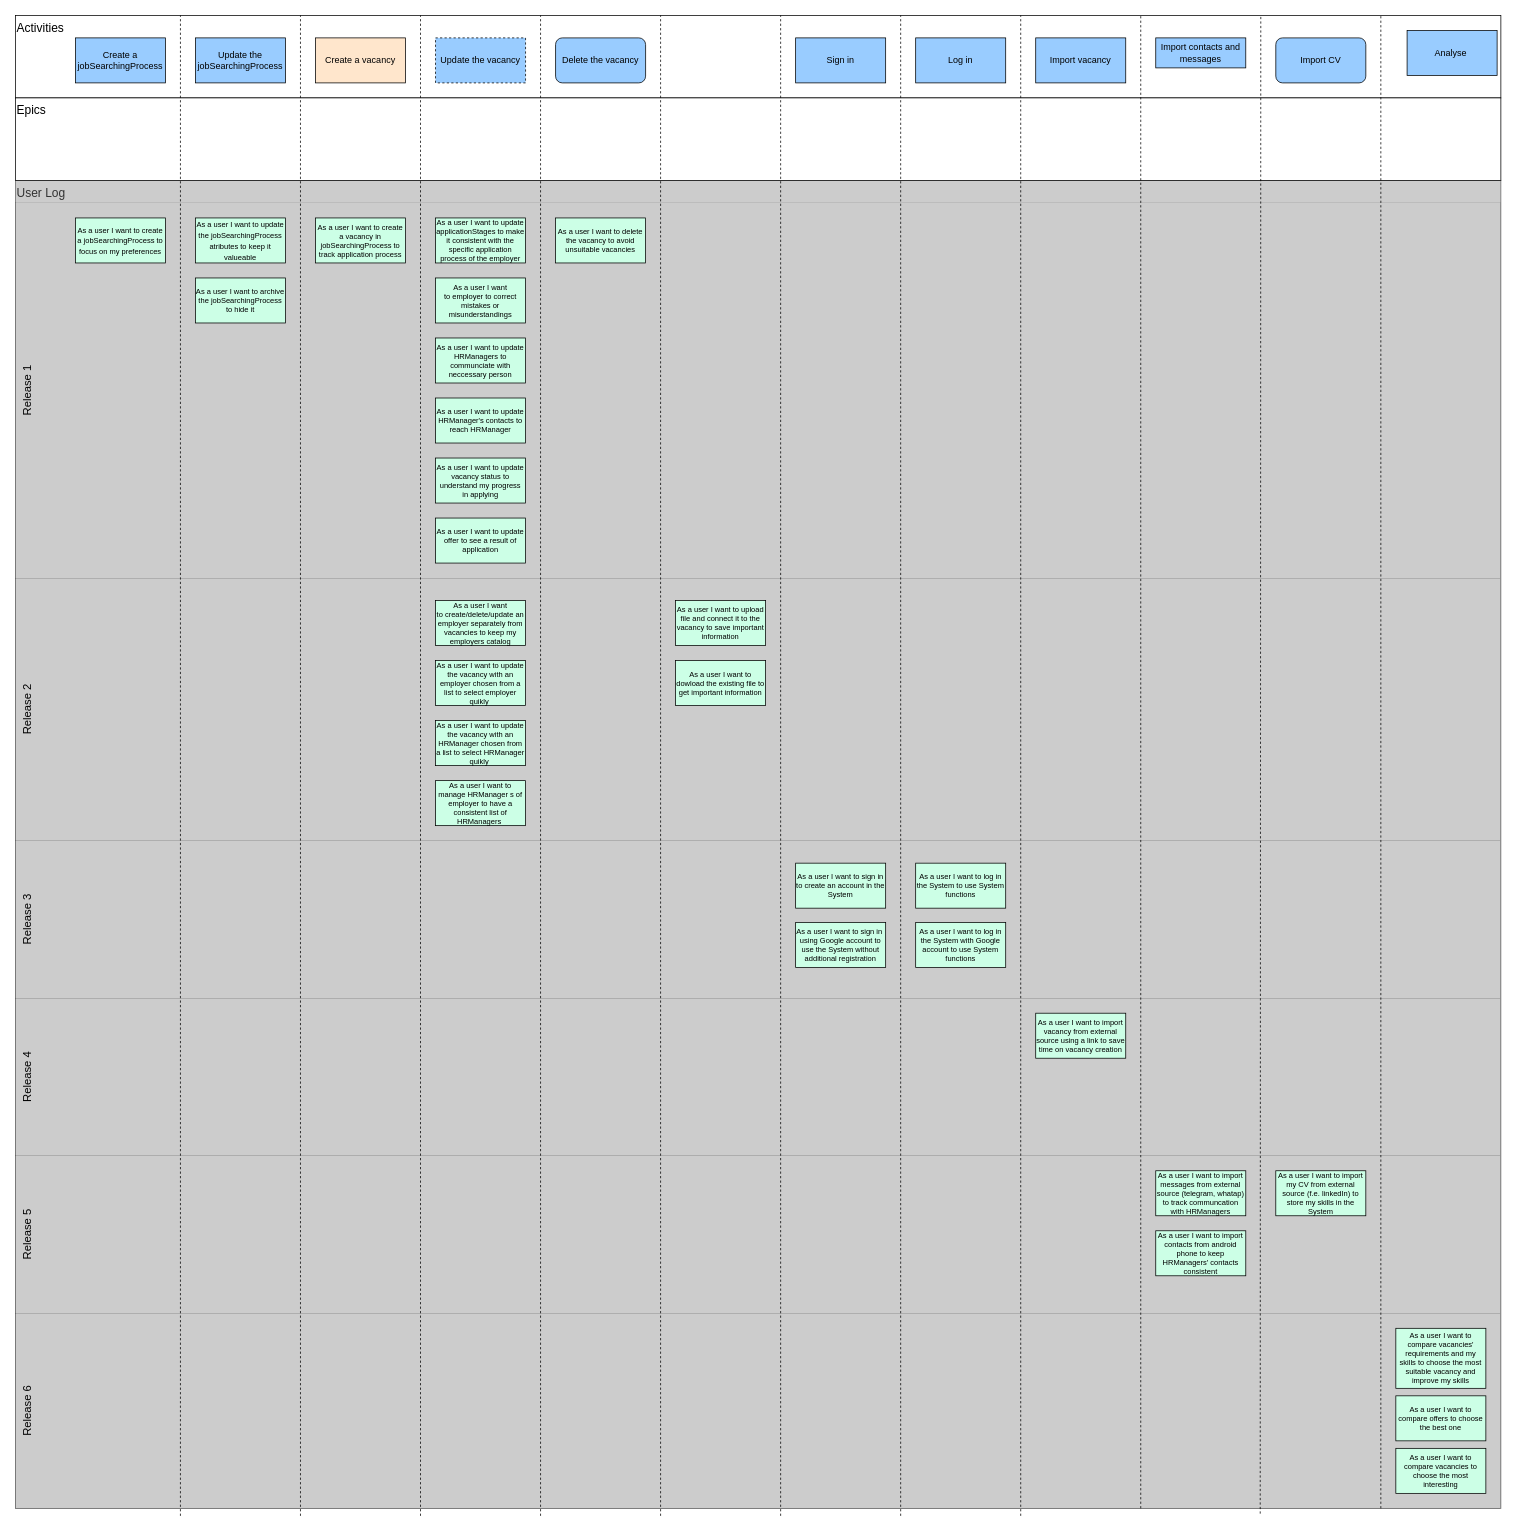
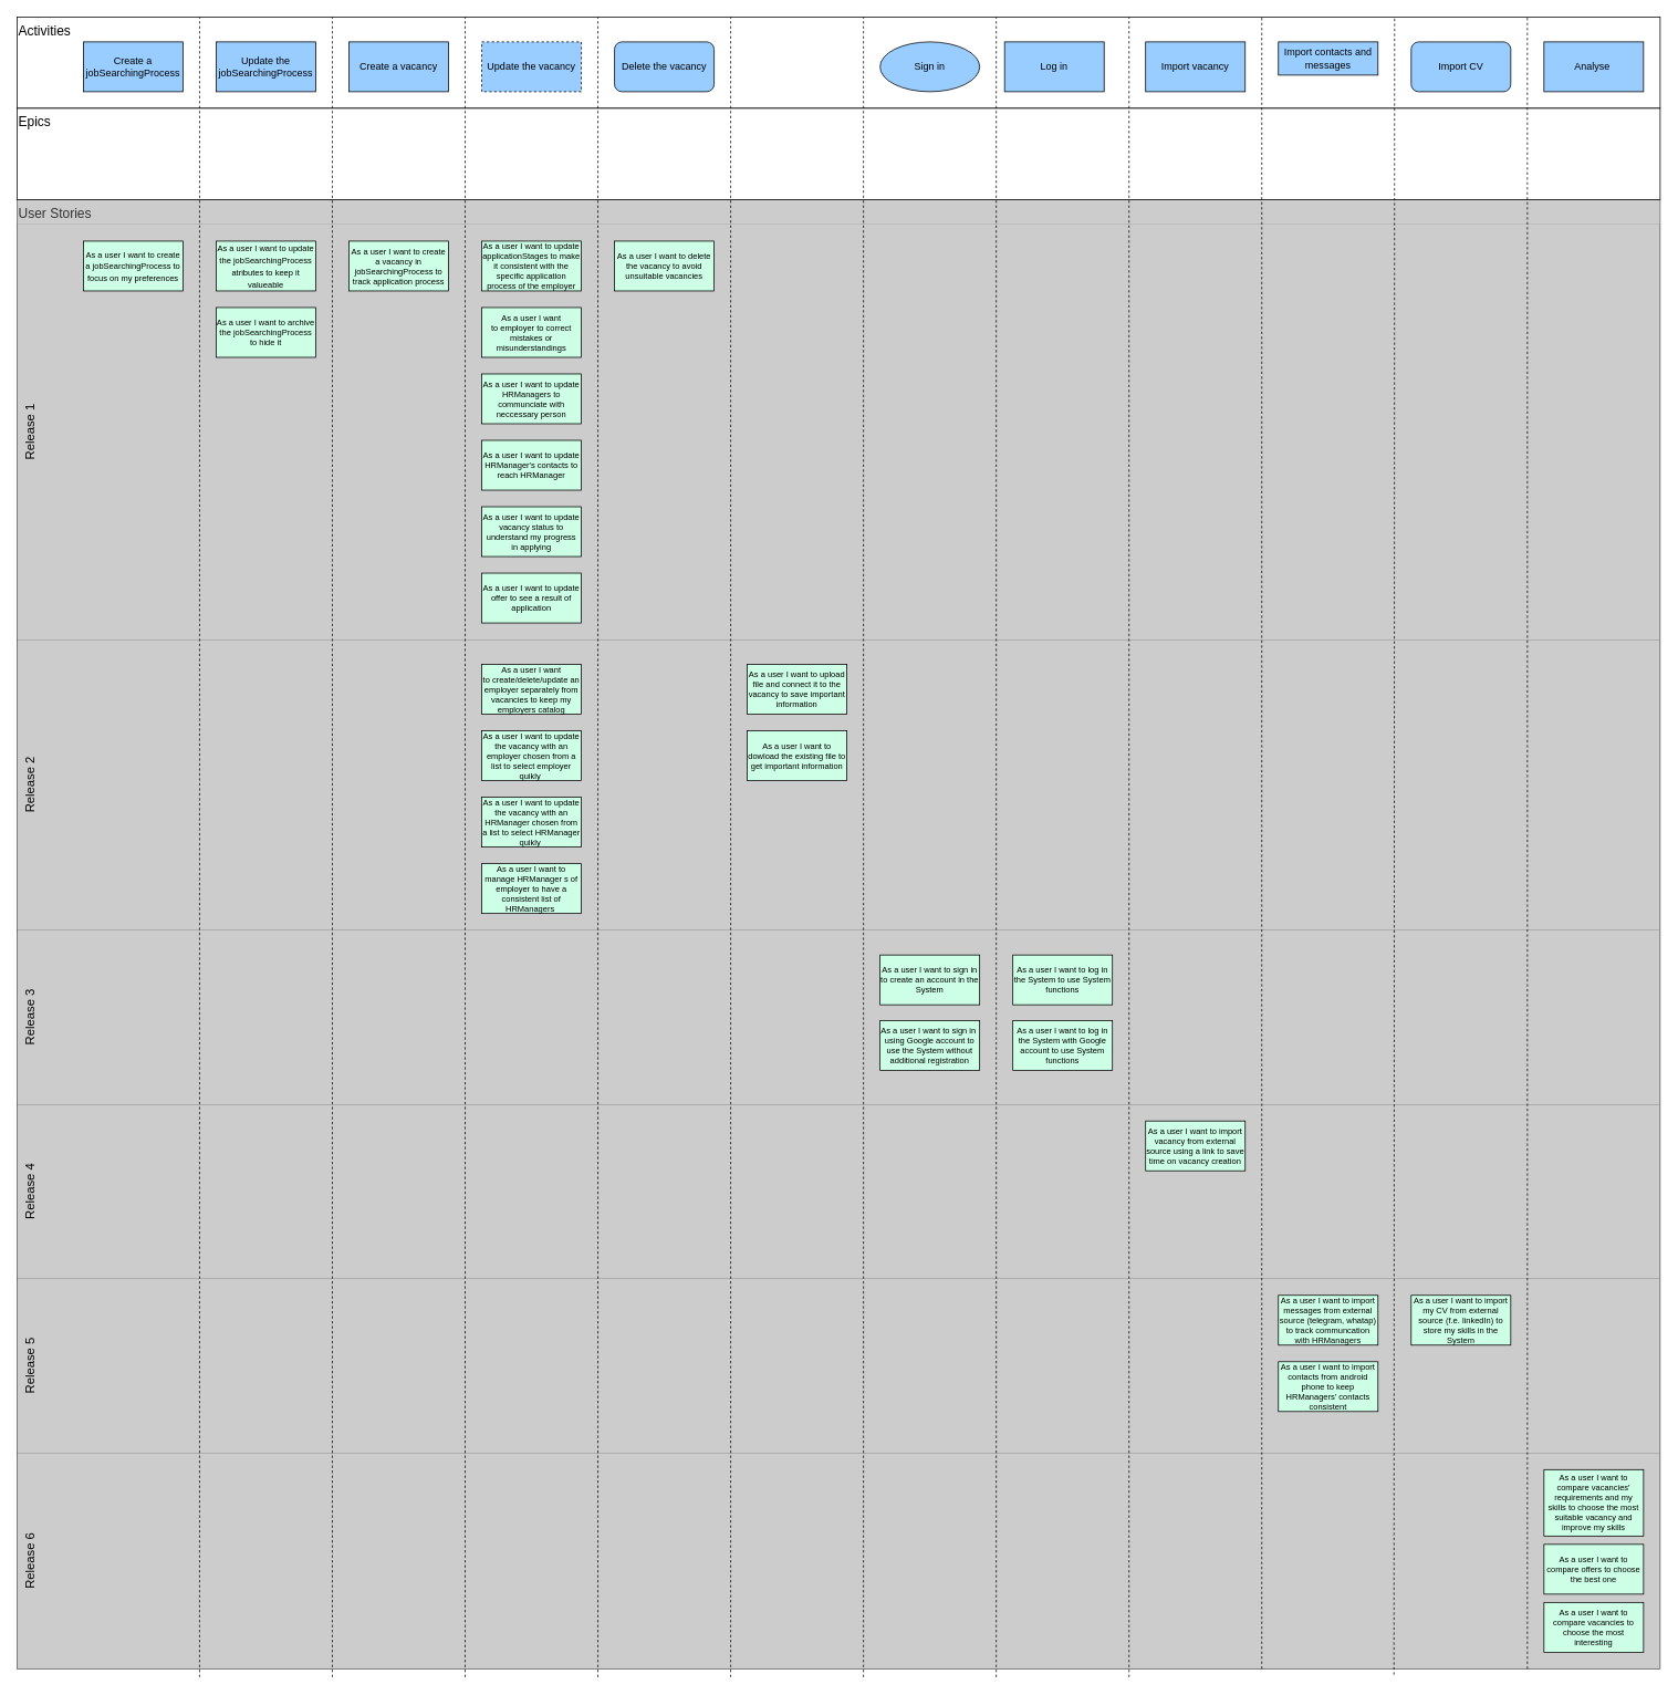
- <mxCell id="54" value="Analyse&amp;nbsp;" style="rounded=0;whiteSpace=wrap;html=1;strokeColor=#000000;fillColor=#99CCFF;fontColor=#000000;" vertex="1" parent="1"><mxGeometry x="1875" y="40" width="120" height="60" as="geometry" /></mxCell>
+ <mxCell id="54" value="Analyse&amp;nbsp;" style="rounded=0;whiteSpace=wrap;html=1;strokeColor=#000000;fillColor=#99CCFF;fontColor=#000000;" vertex="1" parent="1"><mxGeometry x="1860" y="50" width="120" height="60" as="geometry" /></mxCell>
- <mxCell id="12" value="Create a vacancy" style="rounded=0;whiteSpace=wrap;html=1;fillColor=#ffe6cc;strokeColor=#000000;fontColor=#000000;" vertex="1" parent="1"><mxGeometry x="420" y="50" width="120" height="60" as="geometry" /></mxCell>
+ <mxCell id="12" value="Create a vacancy" style="rounded=0;whiteSpace=wrap;html=1;fillColor=#99CCFF;strokeColor=#000000;fontColor=#000000;" vertex="1" parent="1"><mxGeometry x="420" y="50" width="120" height="60" as="geometry" /></mxCell>
- <mxCell id="15" value="Sign in" style="rounded=0;whiteSpace=wrap;html=1;fillColor=#99CCFF;strokeColor=#000000;fontColor=#000000;" vertex="1" parent="1"><mxGeometry x="1060" y="50" width="120" height="60" as="geometry" /></mxCell>
+ <mxCell id="15" value="Sign in" style="ellipse;whiteSpace=wrap;html=1;fillColor=#99CCFF;strokeColor=#000000;fontColor=#000000;" vertex="1" parent="1"><mxGeometry x="1060" y="50" width="120" height="60" as="geometry" /></mxCell>
- <mxCell id="16" value="Log in" style="rounded=0;whiteSpace=wrap;html=1;fillColor=#99CCFF;strokeColor=#000000;fontColor=#000000;" vertex="1" parent="1"><mxGeometry x="1220" y="50" width="120" height="60" as="geometry" /></mxCell>
+ <mxCell id="16" value="Log in" style="rounded=0;whiteSpace=wrap;html=1;fillColor=#99CCFF;strokeColor=#000000;fontColor=#000000;" vertex="1" parent="1"><mxGeometry x="1210" y="50" width="120" height="60" as="geometry" /></mxCell>
- <mxCell id="2" value="User Log" style="rounded=0;whiteSpace=wrap;html=1;align=left;verticalAlign=top;fillColor=#CCCCCC;fontColor=#333333;strokeColor=#666666;fontSize=16;" vertex="1" parent="1"><mxGeometry x="20" y="240" width="1980" height="1770" as="geometry" /></mxCell>
+ <mxCell id="2" value="User Stories" style="rounded=0;whiteSpace=wrap;html=1;align=left;verticalAlign=top;fillColor=#CCCCCC;fontColor=#333333;strokeColor=#666666;fontSize=16;" vertex="1" parent="1"><mxGeometry x="20" y="240" width="1980" height="1770" as="geometry" /></mxCell>
